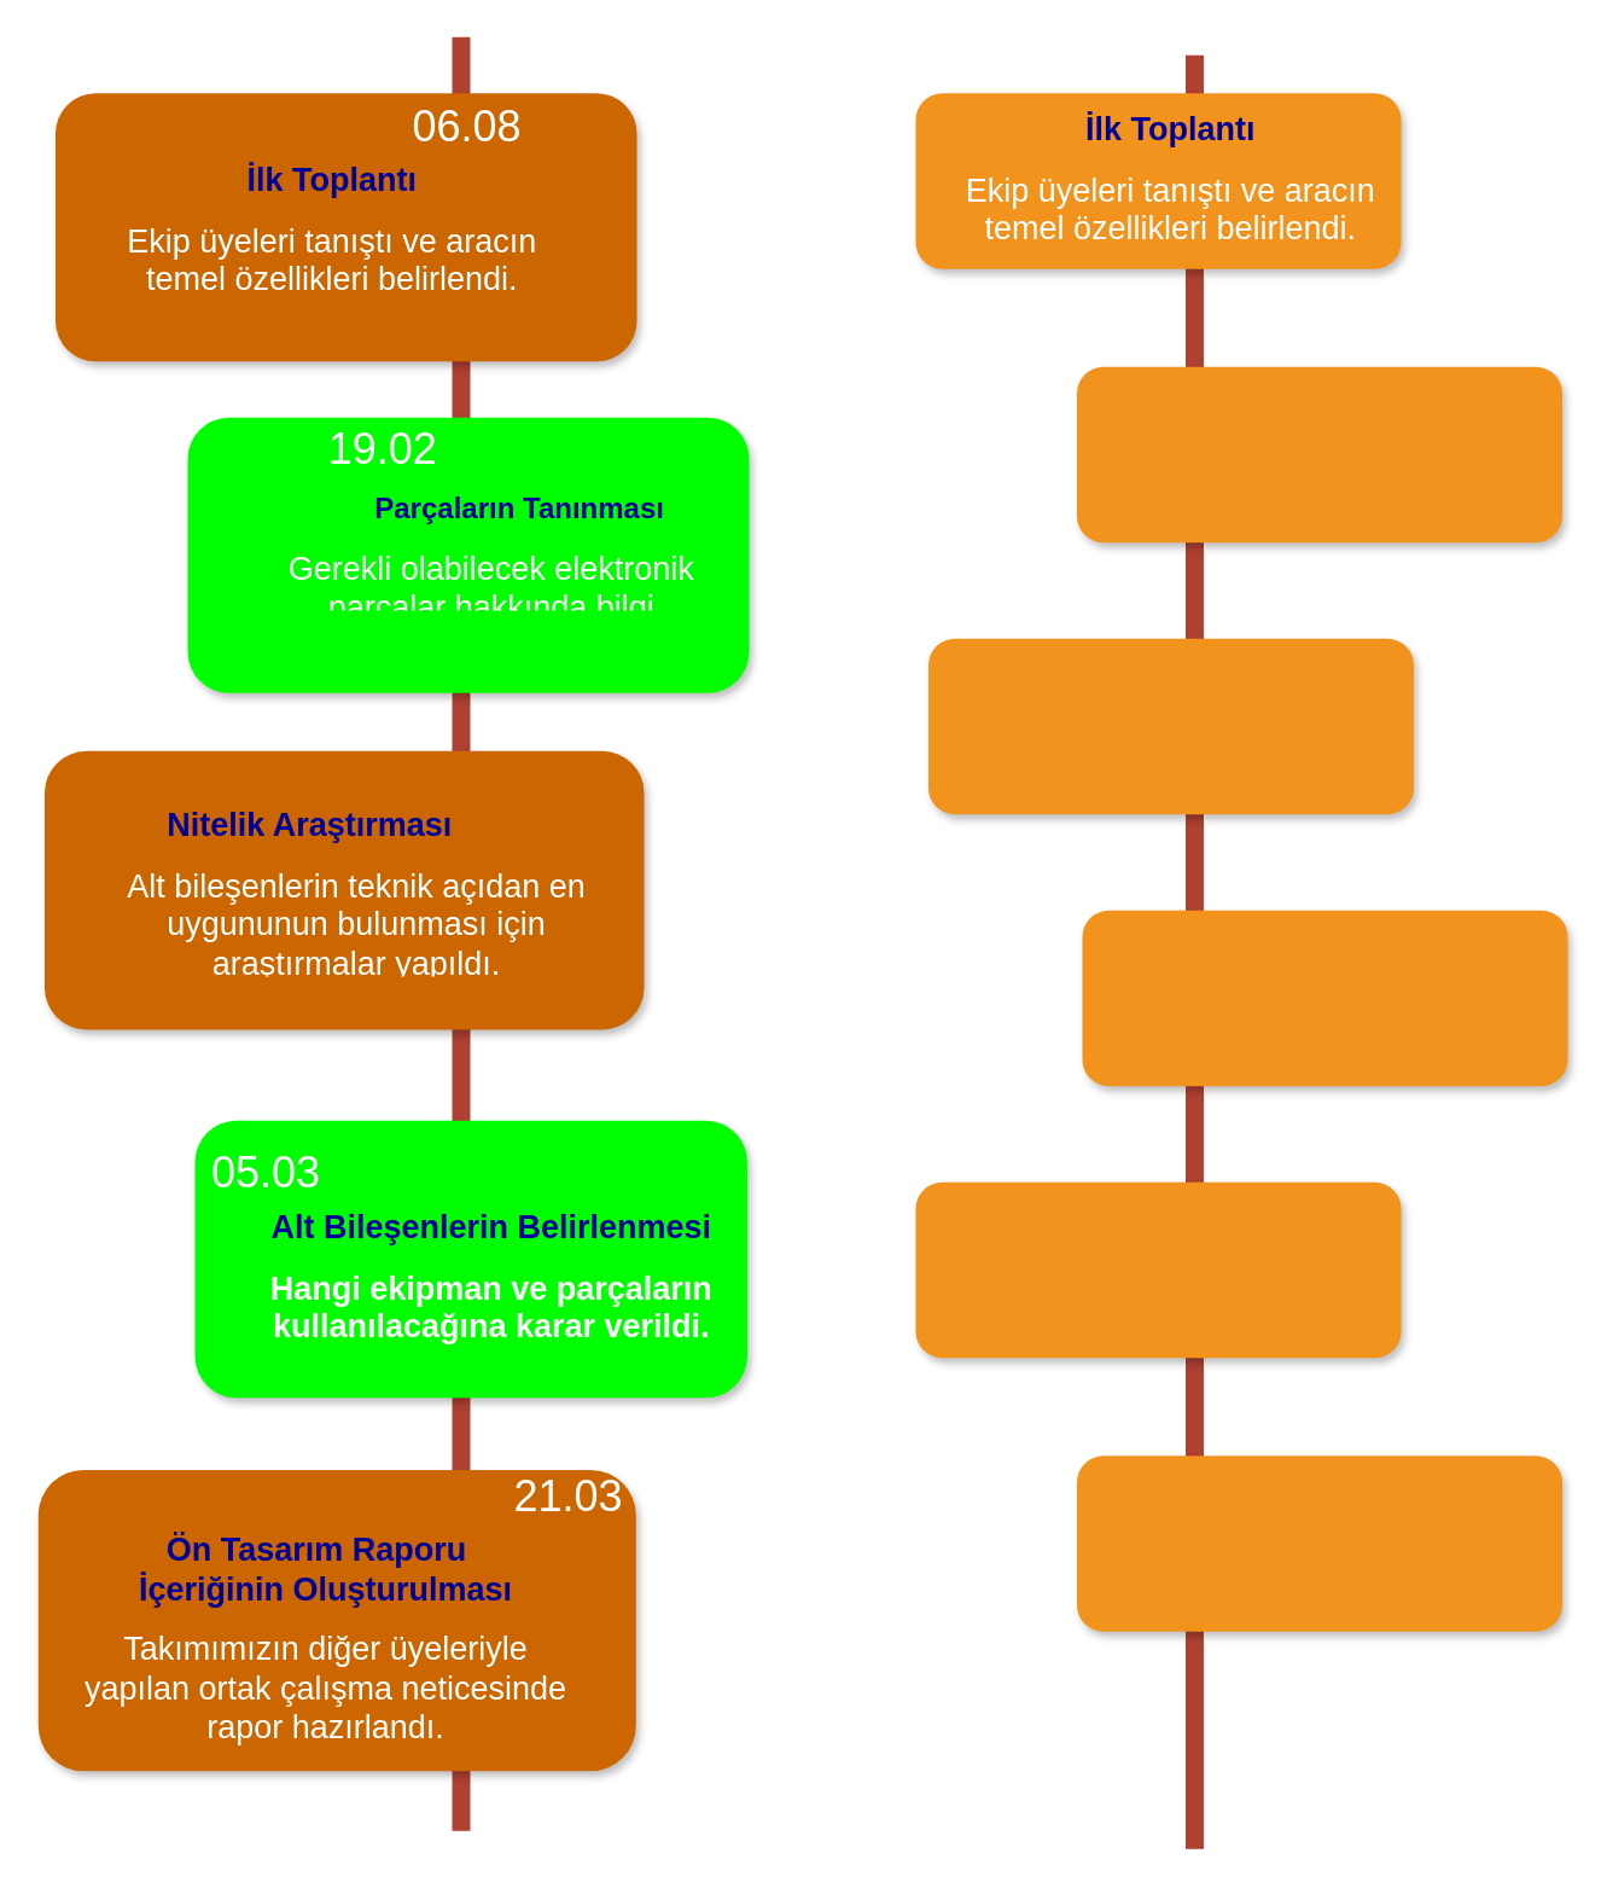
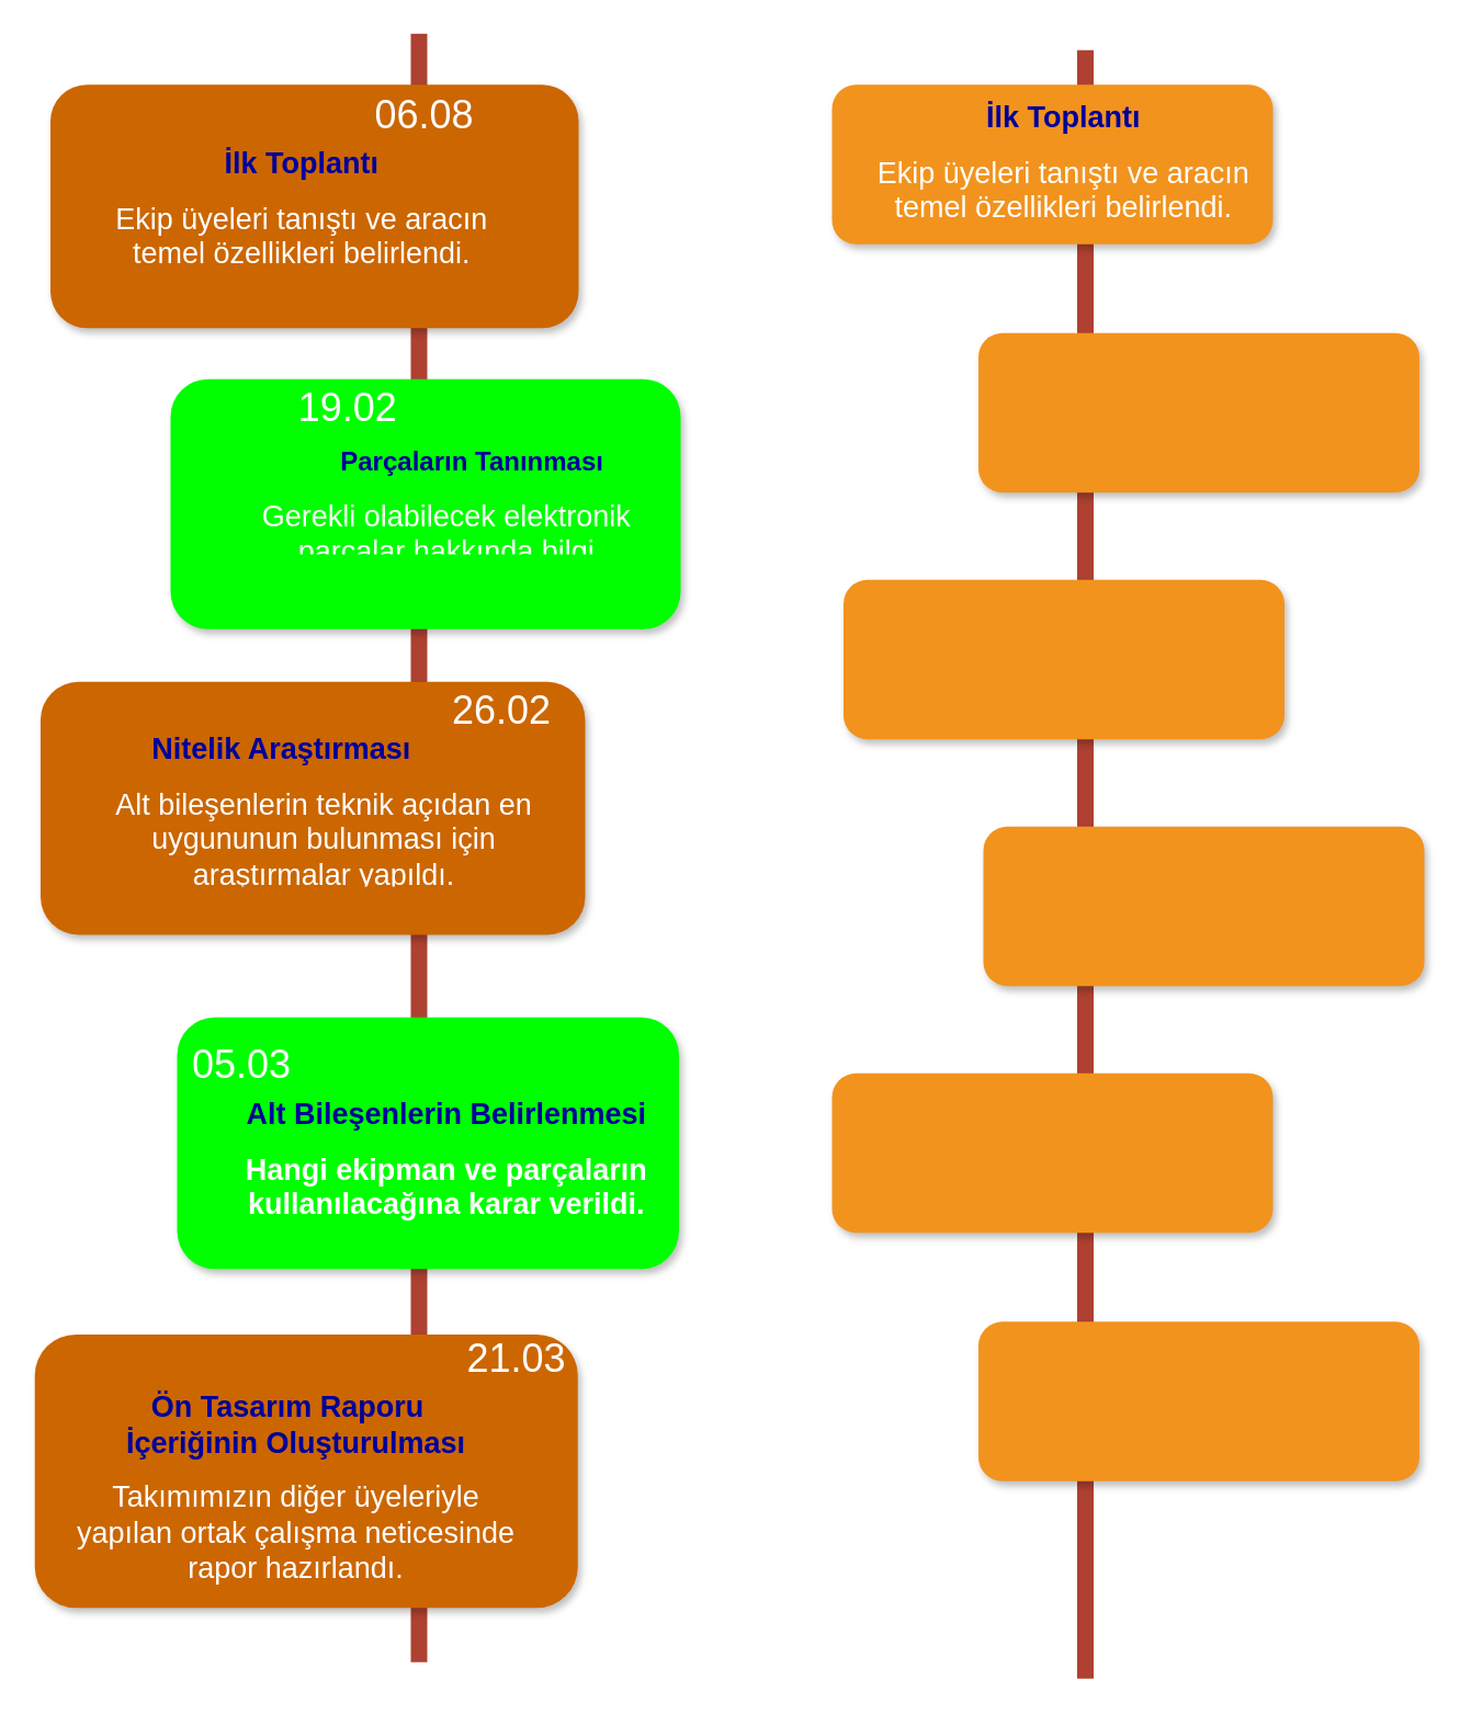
+ <mxCell id="19" value="&lt;font style=&quot;font-size: 24px&quot;&gt;26.02&lt;/font&gt;" style="text;html=1;strokeColor=none;fillColor=none;align=center;verticalAlign=middle;whiteSpace=wrap;fontSize=30;fontColor=#FFFFFF;" vertex="1" parent="1"><mxGeometry x="279" y="419" width="51" height="20" as="geometry" /></mxCell>
